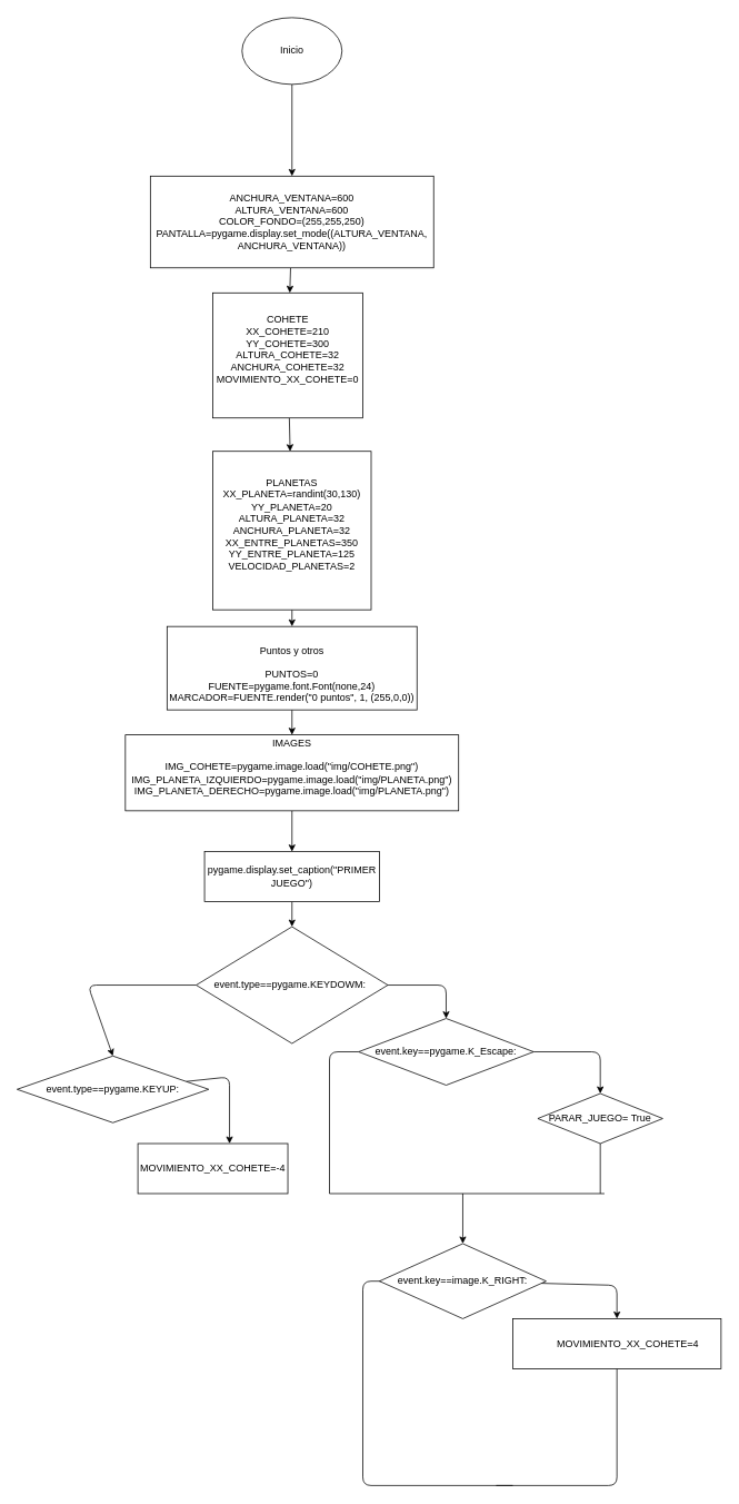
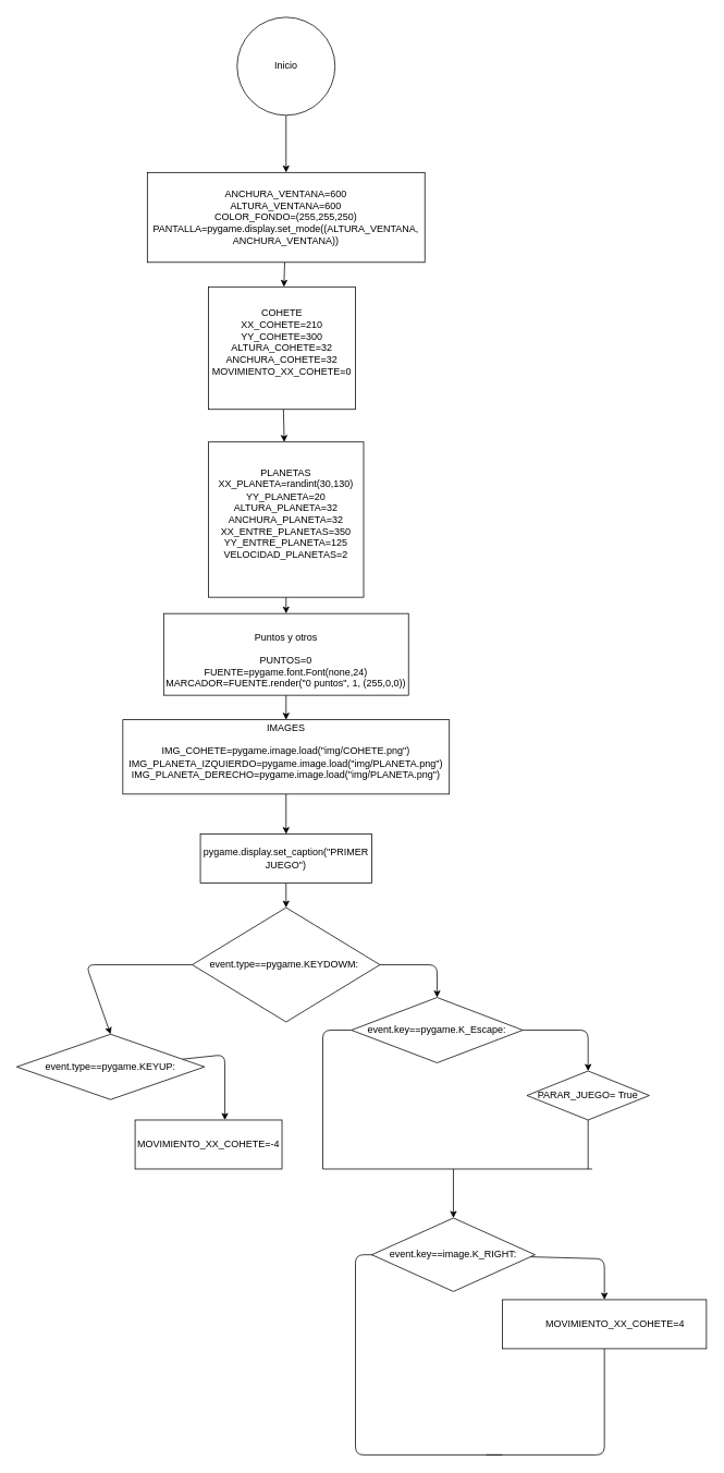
- <mxCell id="3" value="Inicio" style="ellipse;whiteSpace=wrap;html=1;" vertex="1" parent="1"><mxGeometry x="290" y="20" width="120" height="80" as="geometry" /></mxCell>
+ <mxCell id="3" value="Inicio" style="ellipse;whiteSpace=wrap;html=1;" vertex="1" parent="1"><mxGeometry x="290" y="20" width="120" height="120" as="geometry" /></mxCell>
- <mxCell id="28" value="&lt;span style=&quot;white-space: pre;&quot;&gt;&#09;&lt;/span&gt;MOVIMIENTO_XX_COHETE=4" style="rounded=0;whiteSpace=wrap;html=1;" vertex="1" parent="1"><mxGeometry x="615" width="250" height="60" as="geometry" y="1580" /></mxCell>
+ <mxCell id="28" value="&lt;span style=&quot;white-space: pre;&quot;&gt;&#09;&lt;/span&gt;MOVIMIENTO_XX_COHETE=4" style="rounded=0;whiteSpace=wrap;html=1;" vertex="1" parent="1"><mxGeometry x="615" y="1590" width="250" height="60" as="geometry" /></mxCell>
